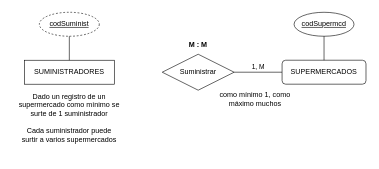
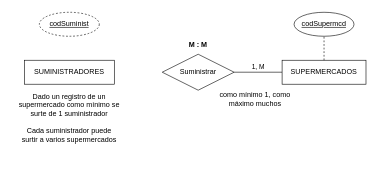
- <mxCell id="13" value="" style="endArrow=none;html=1;rounded=0;exitX=0.5;exitY=0;exitDx=0;exitDy=0;entryX=0.5;entryY=1;entryDx=0;entryDy=0;" edge="1" parent="1" source="2" target="10"><mxGeometry width="50" height="50" relative="1" as="geometry"><mxPoint x="550" y="110" as="sourcePoint" /><mxPoint x="190" y="70" as="targetPoint" /></mxGeometry></mxCell>
- <mxCell id="12" value="" style="endArrow=none;html=1;rounded=0;exitX=0.5;exitY=0;exitDx=0;exitDy=0;entryX=0.5;entryY=1;entryDx=0;entryDy=0;" edge="1" parent="1" source="5" target="11"><mxGeometry width="50" height="50" relative="1" as="geometry"><mxPoint x="420" y="150" as="sourcePoint" /><mxPoint x="470" y="100" as="targetPoint" /></mxGeometry></mxCell>
+ <mxCell id="12" value="" style="endArrow=none;html=1;rounded=0;exitX=0.5;exitY=0;exitDx=0;exitDy=0;entryX=0.5;entryY=1;entryDx=0;entryDy=0;dashed=1;" edge="1" parent="1" source="5" target="11"><mxGeometry width="50" height="50" relative="1" as="geometry"><mxPoint x="420" y="150" as="sourcePoint" /><mxPoint x="470" y="100" as="targetPoint" /></mxGeometry></mxCell>
- <mxCell id="5" value="SUPERMERCADOS" style="whiteSpace=wrap;html=1;align=center;shadow=0;flipH=0;flipV=0;rounded=1;" parent="1" vertex="1"><mxGeometry x="470" y="100" width="140" height="40" as="geometry" /></mxCell>
+ <mxCell id="5" value="SUPERMERCADOS" style="whiteSpace=wrap;html=1;align=center;shadow=0;flipH=0;flipV=0;" parent="1" vertex="1"><mxGeometry x="470" y="100" width="140" height="40" as="geometry" /></mxCell>
